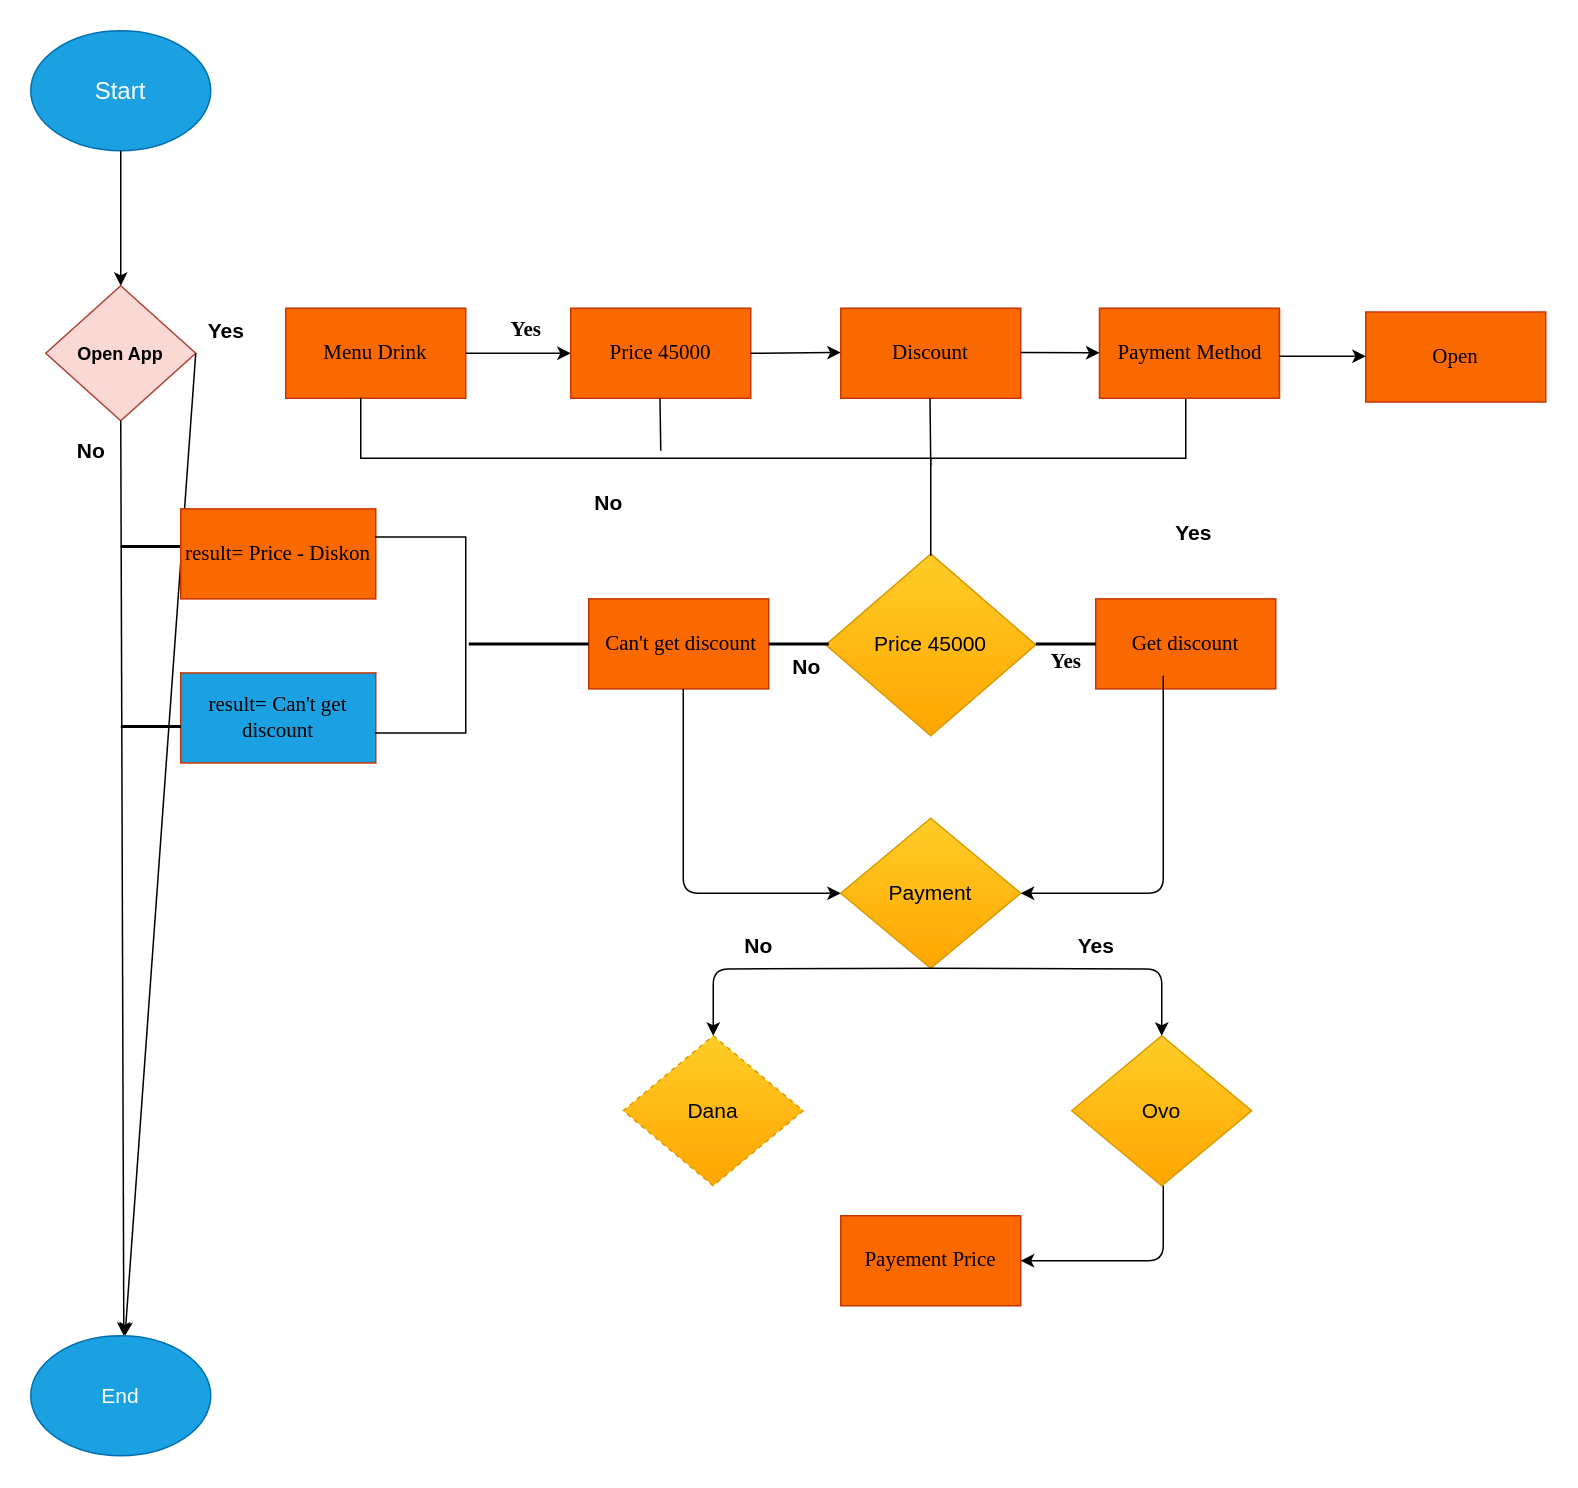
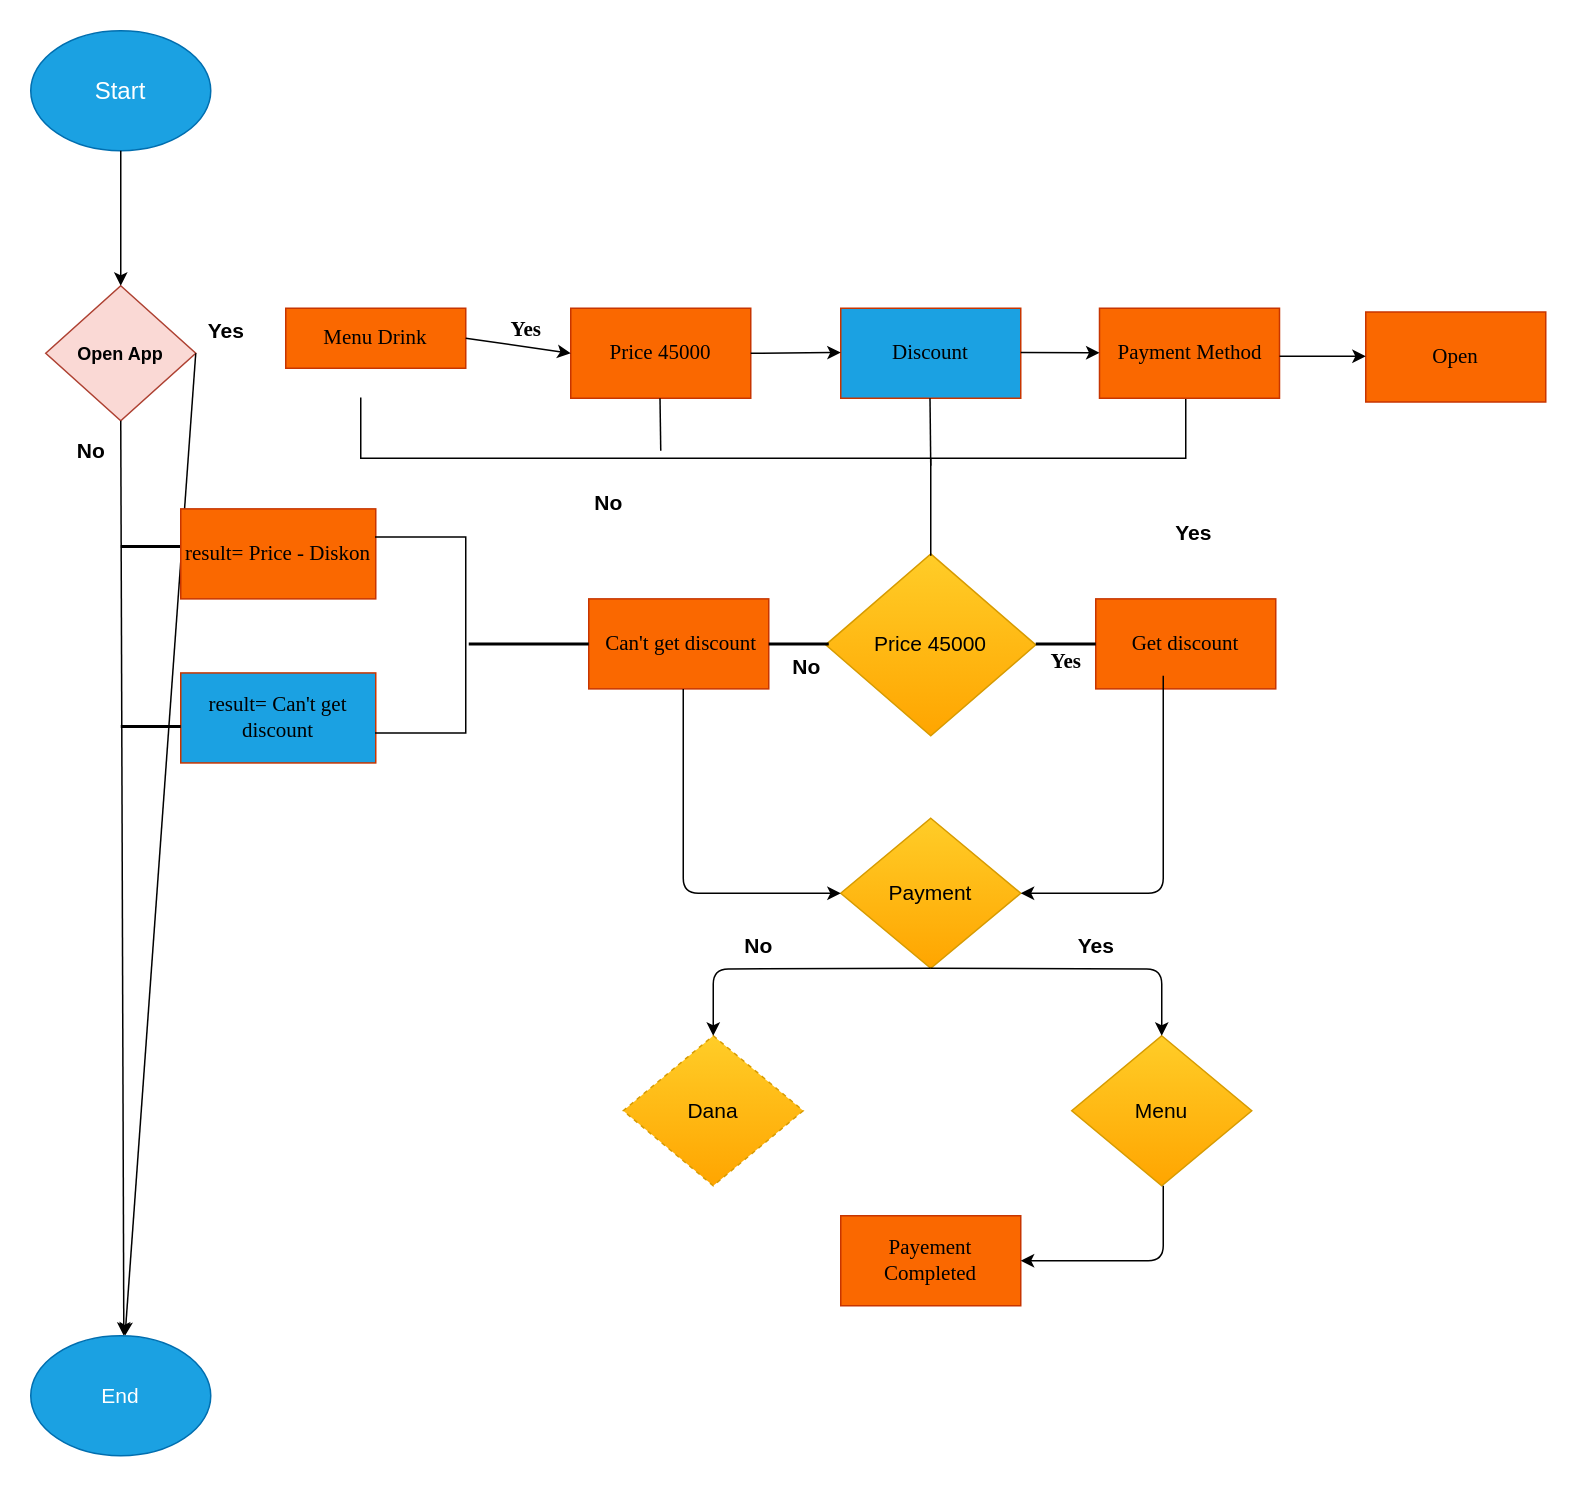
- <mxCell id="8" value="Menu Drink" style="rounded=0;whiteSpace=wrap;html=1;fontFamily=Verdana;fontSize=14;fillColor=#fa6800;strokeColor=#C73500;fontColor=#000000;" vertex="1" parent="1"><mxGeometry x="190" y="205" width="120" height="60" as="geometry" /></mxCell>
+ <mxCell id="8" value="Menu Drink" style="rounded=0;whiteSpace=wrap;html=1;fontFamily=Verdana;fontSize=14;fillColor=#fa6800;strokeColor=#C73500;fontColor=#000000;" vertex="1" parent="1"><mxGeometry x="190" y="205" width="120" height="40" as="geometry" /></mxCell>
- <mxCell id="25" value="Discount" style="rounded=0;whiteSpace=wrap;html=1;fontFamily=Verdana;fontSize=14;fillColor=#fa6800;strokeColor=#C73500;fontColor=#000000;" vertex="1" parent="1"><mxGeometry x="560" y="205" width="120" height="60" as="geometry" /></mxCell>
+ <mxCell id="25" value="Discount" style="rounded=0;whiteSpace=wrap;html=1;fontFamily=Verdana;fontSize=14;fillColor=#1ba1e2;strokeColor=#C73500;fontColor=#000000;" vertex="1" parent="1"><mxGeometry x="560" y="205" width="120" height="60" as="geometry" /></mxCell>
- <mxCell id="44" value="Ovo" style="rhombus;whiteSpace=wrap;html=1;fontSize=14;fillColor=#ffcd28;strokeColor=#d79b00;gradientColor=#ffa500;" vertex="1" parent="1"><mxGeometry x="714" y="690" width="120" height="100" as="geometry" /></mxCell>
+ <mxCell id="44" value="Menu" style="rhombus;whiteSpace=wrap;html=1;fontSize=14;fillColor=#ffcd28;strokeColor=#d79b00;gradientColor=#ffa500;" vertex="1" parent="1"><mxGeometry x="714" y="690" width="120" height="100" as="geometry" /></mxCell>
- <mxCell id="43" value="Payement Price" style="rounded=0;whiteSpace=wrap;html=1;fontFamily=Verdana;fontSize=14;fillColor=#fa6800;strokeColor=#C73500;fontColor=#000000;" vertex="1" parent="1"><mxGeometry x="560" y="810" width="120" height="60" as="geometry" /></mxCell>
+ <mxCell id="43" value="Payement Completed" style="rounded=0;whiteSpace=wrap;html=1;fontFamily=Verdana;fontSize=14;fillColor=#fa6800;strokeColor=#C73500;fontColor=#000000;" vertex="1" parent="1"><mxGeometry x="560" y="810" width="120" height="60" as="geometry" /></mxCell>
